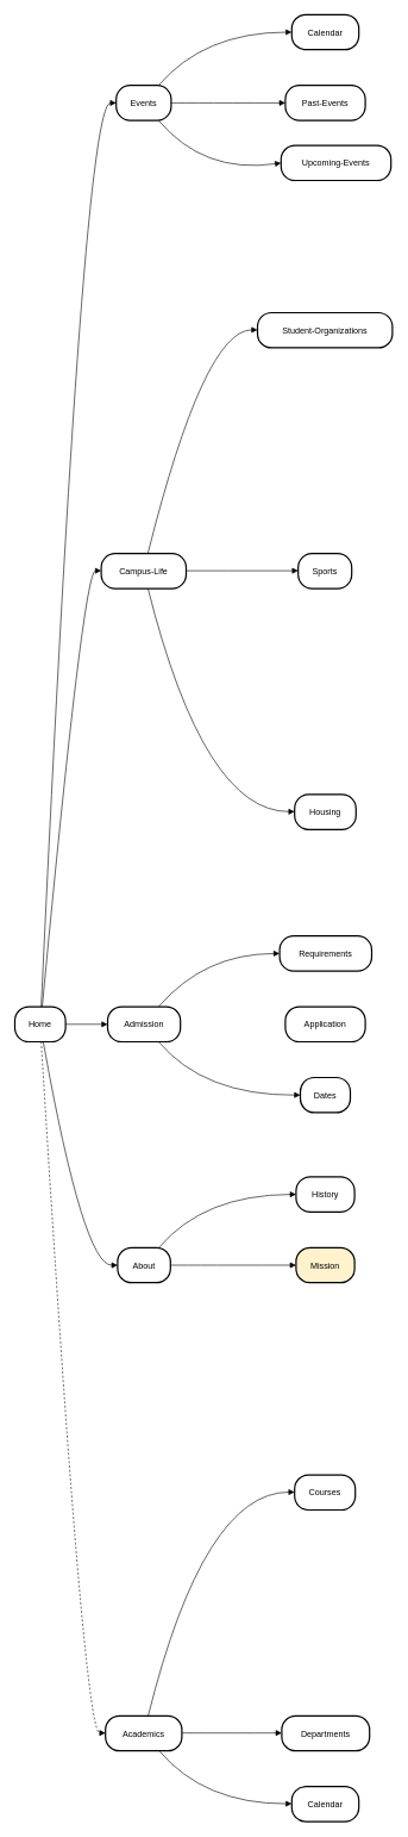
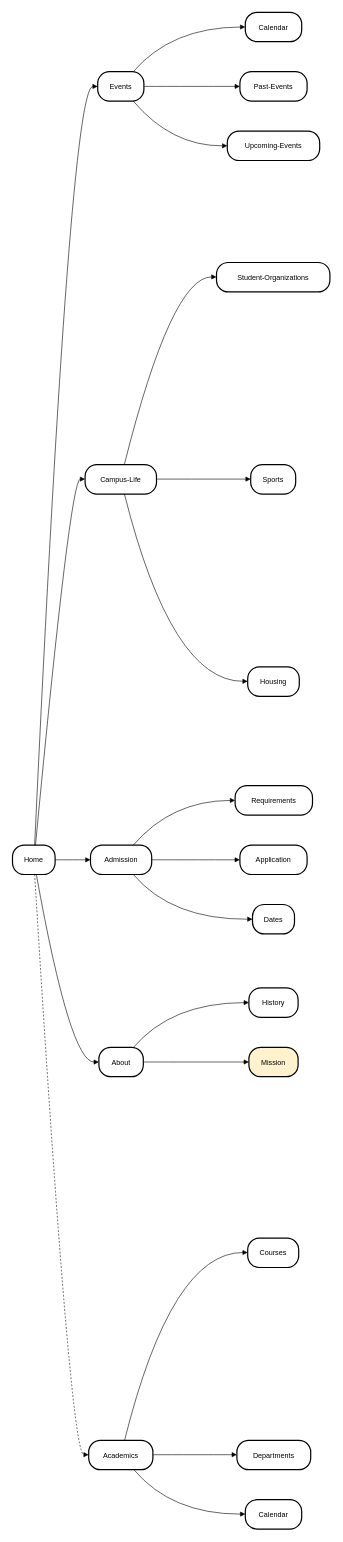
- <mxCell id="21" value="Upcoming-Events" style="rounded=1;arcSize=40;strokeWidth=2" parent="1" vertex="1"><mxGeometry x="393" y="203" width="154" height="49" as="geometry" /></mxCell>
+ <mxCell id="21" value="Upcoming-Events" style="rounded=1;arcSize=40;strokeWidth=2" parent="1" vertex="1"><mxGeometry x="378" y="218" width="154" height="49" as="geometry" /></mxCell>
+ <mxCell id="33" value="" style="curved=1;startArrow=none;endArrow=block;exitX=1;exitY=0.5;entryX=0;entryY=0.5;" parent="1" source="5" target="14" edge="1"><mxGeometry relative="1" as="geometry"><Array as="points" /></mxGeometry></mxCell>
